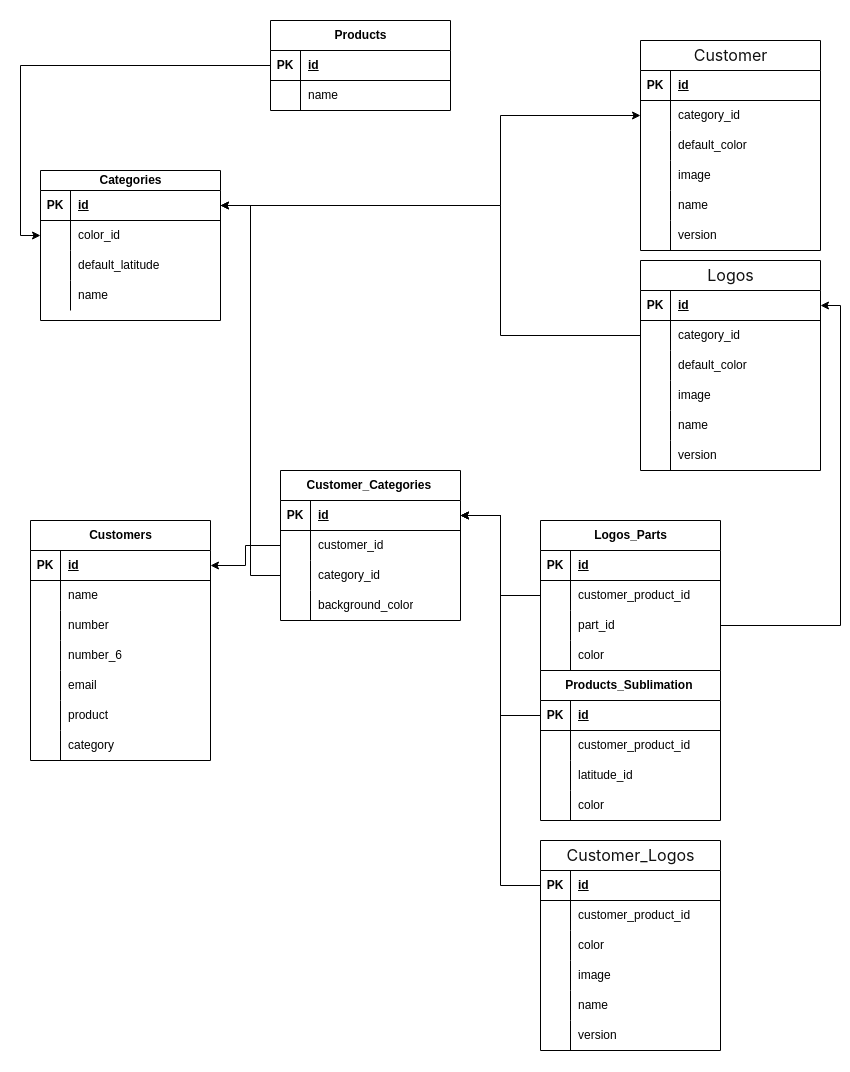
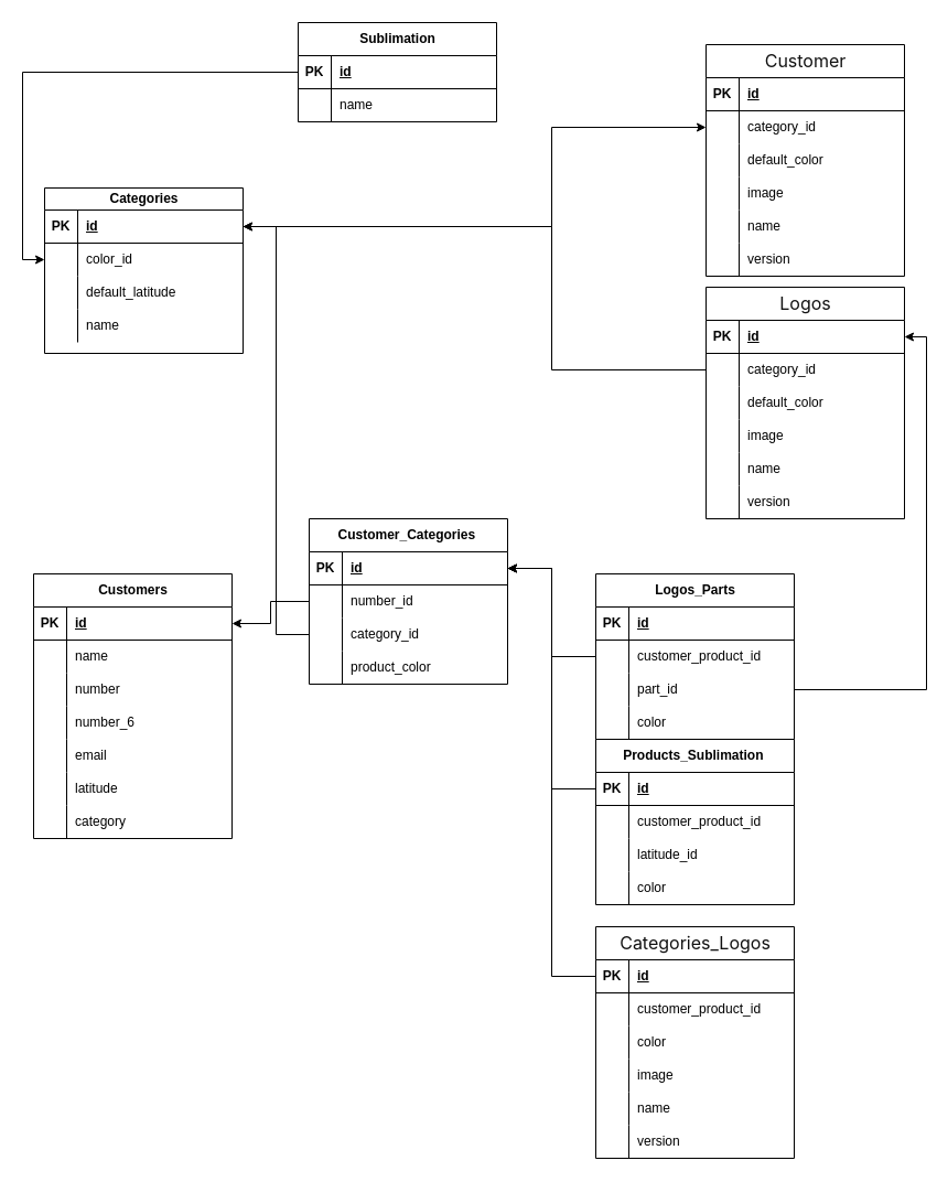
- <mxCell id="2" value="Products" style="shape=table;startSize=30;container=1;collapsible=1;childLayout=tableLayout;fixedRows=1;rowLines=0;fontStyle=1;align=center;resizeLast=1;html=1;" vertex="1" parent="1"><mxGeometry x="270" y="20" width="180" height="90" as="geometry" /></mxCell>
+ <mxCell id="2" value="Sublimation" style="shape=table;startSize=30;container=1;collapsible=1;childLayout=tableLayout;fixedRows=1;rowLines=0;fontStyle=1;align=center;resizeLast=1;html=1;" vertex="1" parent="1"><mxGeometry x="270" y="20" width="180" height="90" as="geometry" /></mxCell>
- <mxCell id="91" value="customer_id" style="shape=partialRectangle;connectable=0;fillColor=none;top=0;left=0;bottom=0;right=0;align=left;spacingLeft=6;overflow=hidden;whiteSpace=wrap;html=1;" vertex="1" parent="89"><mxGeometry x="30" width="150" height="30" as="geometry"><mxRectangle width="150" height="30" as="alternateBounds" /></mxGeometry></mxCell>
+ <mxCell id="91" value="number_id" style="shape=partialRectangle;connectable=0;fillColor=none;top=0;left=0;bottom=0;right=0;align=left;spacingLeft=6;overflow=hidden;whiteSpace=wrap;html=1;" vertex="1" parent="89"><mxGeometry x="30" width="150" height="30" as="geometry"><mxRectangle width="150" height="30" as="alternateBounds" /></mxGeometry></mxCell>
- <mxCell id="97" value="background_color" style="shape=partialRectangle;connectable=0;fillColor=none;top=0;left=0;bottom=0;right=0;align=left;spacingLeft=6;overflow=hidden;whiteSpace=wrap;html=1;" vertex="1" parent="95"><mxGeometry x="30" width="150" height="30" as="geometry"><mxRectangle width="150" height="30" as="alternateBounds" /></mxGeometry></mxCell>
+ <mxCell id="97" value="product_color" style="shape=partialRectangle;connectable=0;fillColor=none;top=0;left=0;bottom=0;right=0;align=left;spacingLeft=6;overflow=hidden;whiteSpace=wrap;html=1;" vertex="1" parent="95"><mxGeometry x="30" width="150" height="30" as="geometry"><mxRectangle width="150" height="30" as="alternateBounds" /></mxGeometry></mxCell>
- <mxCell id="81" value="product" style="shape=partialRectangle;connectable=0;fillColor=none;top=0;left=0;bottom=0;right=0;align=left;spacingLeft=6;overflow=hidden;whiteSpace=wrap;html=1;" vertex="1" parent="79"><mxGeometry x="30" width="150" height="30" as="geometry"><mxRectangle width="150" height="30" as="alternateBounds" /></mxGeometry></mxCell>
+ <mxCell id="81" value="latitude" style="shape=partialRectangle;connectable=0;fillColor=none;top=0;left=0;bottom=0;right=0;align=left;spacingLeft=6;overflow=hidden;whiteSpace=wrap;html=1;" vertex="1" parent="79"><mxGeometry x="30" width="150" height="30" as="geometry"><mxRectangle width="150" height="30" as="alternateBounds" /></mxGeometry></mxCell>
- <mxCell id="128" value="&lt;span style=&quot;color: rgb(17, 17, 17); font-family: -apple-system, BlinkMacSystemFont, &amp;quot;Segoe UI&amp;quot;, Roboto, Oxygen-Sans, &amp;quot;Apple Color Emoji&amp;quot;, &amp;quot;Segoe UI Emoji&amp;quot;, &amp;quot;Segoe UI Symbol&amp;quot;, Ubuntu, Cantarell, &amp;quot;Fira Sans&amp;quot;, &amp;quot;Droid Sans&amp;quot;, &amp;quot;Helvetica Neue&amp;quot;, Helvetica, &amp;quot;ヒラギノ角ゴ Pro W3&amp;quot;, メイリオ, Meiryo, &amp;quot;ＭＳ Ｐゴシック&amp;quot;, Arial, sans-serif; font-size: 16px; font-weight: 400; text-align: left; text-wrap: wrap; background-color: rgb(255, 255, 255);&quot;&gt;Customer_Logos&lt;/span&gt;" style="shape=table;startSize=30;container=1;collapsible=1;childLayout=tableLayout;fixedRows=1;rowLines=0;fontStyle=1;align=center;resizeLast=1;html=1;" vertex="1" parent="1"><mxGeometry x="540" y="840" width="180" height="210" as="geometry"><mxRectangle x="520" y="100" width="120" height="30" as="alternateBounds" /></mxGeometry></mxCell>
+ <mxCell id="128" value="&lt;span style=&quot;color: rgb(17, 17, 17); font-family: -apple-system, BlinkMacSystemFont, &amp;quot;Segoe UI&amp;quot;, Roboto, Oxygen-Sans, &amp;quot;Apple Color Emoji&amp;quot;, &amp;quot;Segoe UI Emoji&amp;quot;, &amp;quot;Segoe UI Symbol&amp;quot;, Ubuntu, Cantarell, &amp;quot;Fira Sans&amp;quot;, &amp;quot;Droid Sans&amp;quot;, &amp;quot;Helvetica Neue&amp;quot;, Helvetica, &amp;quot;ヒラギノ角ゴ Pro W3&amp;quot;, メイリオ, Meiryo, &amp;quot;ＭＳ Ｐゴシック&amp;quot;, Arial, sans-serif; font-size: 16px; font-weight: 400; text-align: left; text-wrap: wrap; background-color: rgb(255, 255, 255);&quot;&gt;Categories_Logos&lt;/span&gt;" style="shape=table;startSize=30;container=1;collapsible=1;childLayout=tableLayout;fixedRows=1;rowLines=0;fontStyle=1;align=center;resizeLast=1;html=1;" vertex="1" parent="1"><mxGeometry x="540" y="840" width="180" height="210" as="geometry"><mxRectangle x="520" y="100" width="120" height="30" as="alternateBounds" /></mxGeometry></mxCell>
